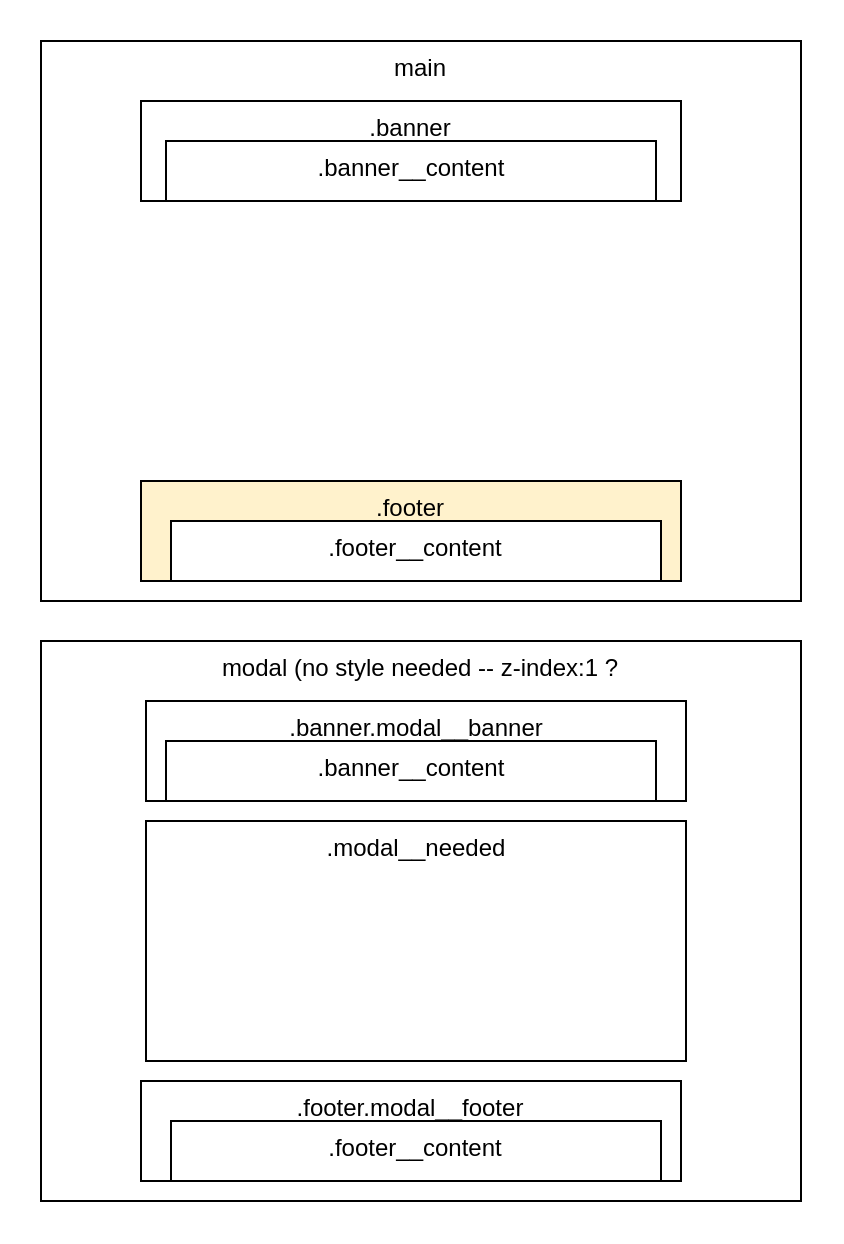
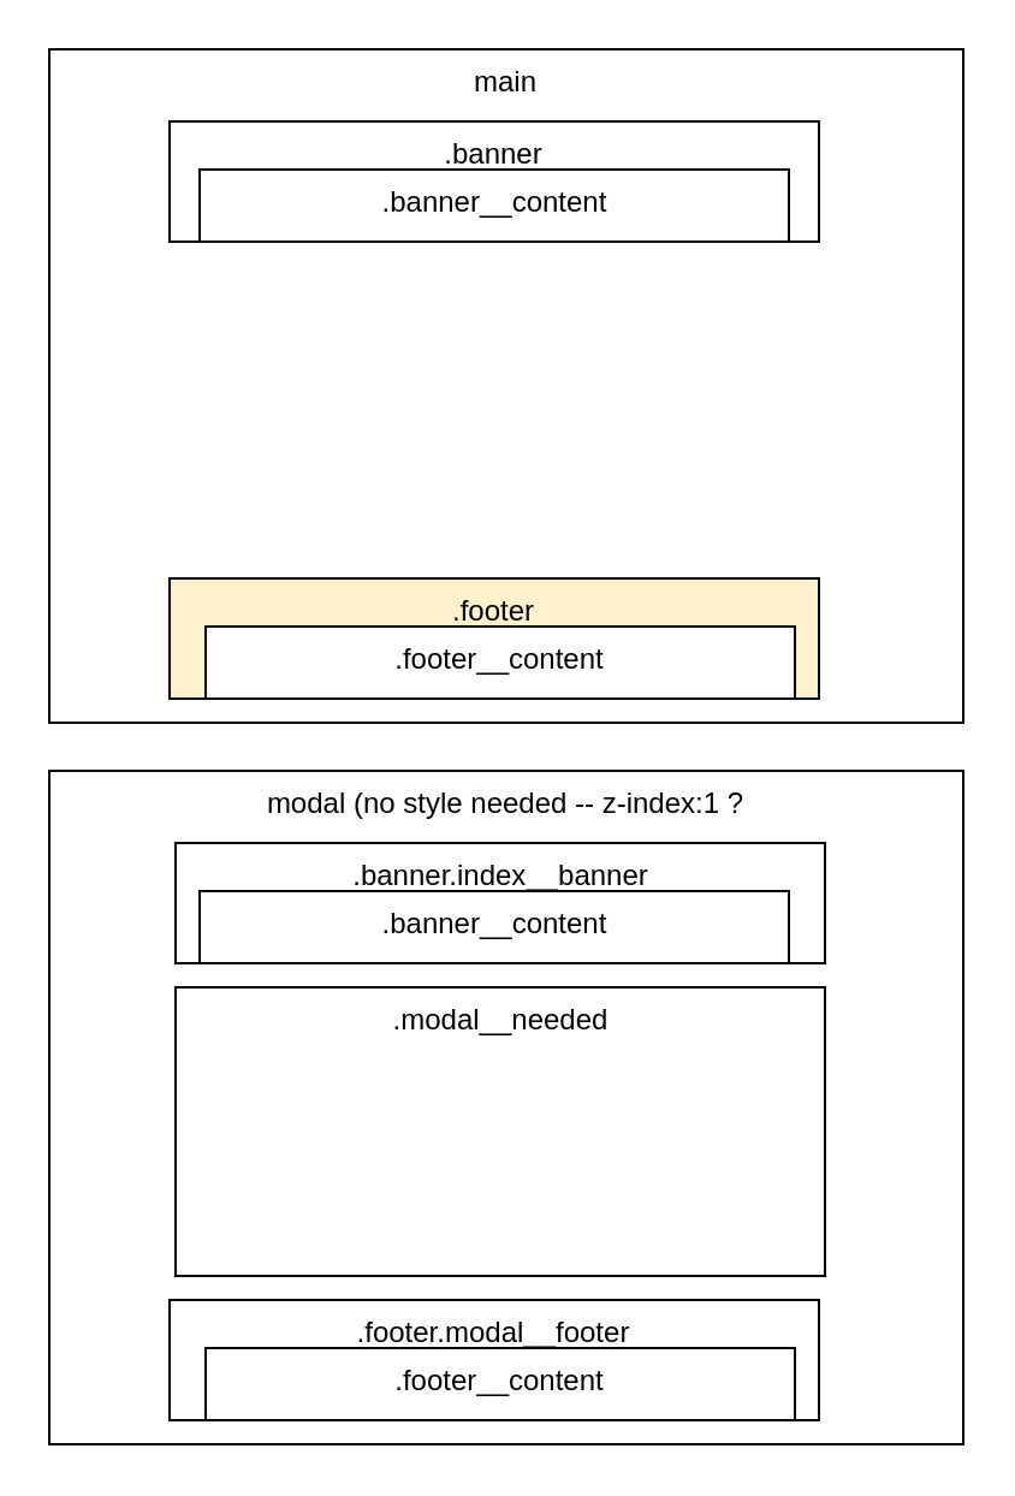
- <mxCell id="8" value=".banner.modal__banner" style="rounded=0;whiteSpace=wrap;html=1;verticalAlign=top;" vertex="1" parent="1"><mxGeometry x="72.5" y="350" width="270" height="50" as="geometry" /></mxCell>
+ <mxCell id="8" value=".banner.index__banner" style="rounded=0;whiteSpace=wrap;html=1;verticalAlign=top;" vertex="1" parent="1"><mxGeometry x="72.5" y="350" width="270" height="50" as="geometry" /></mxCell>
